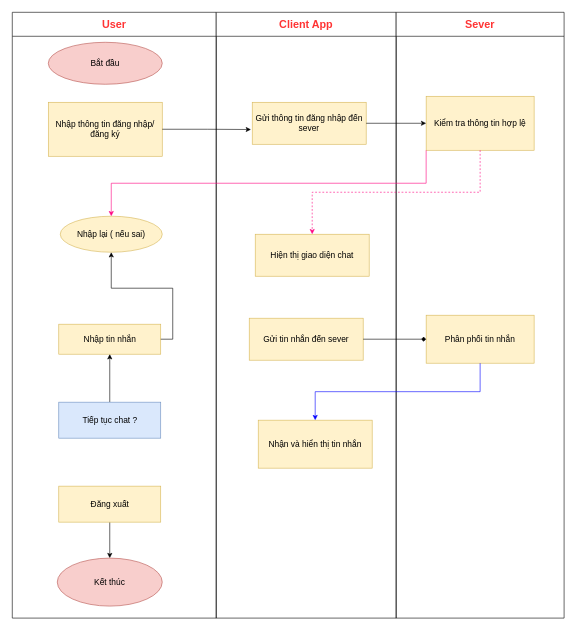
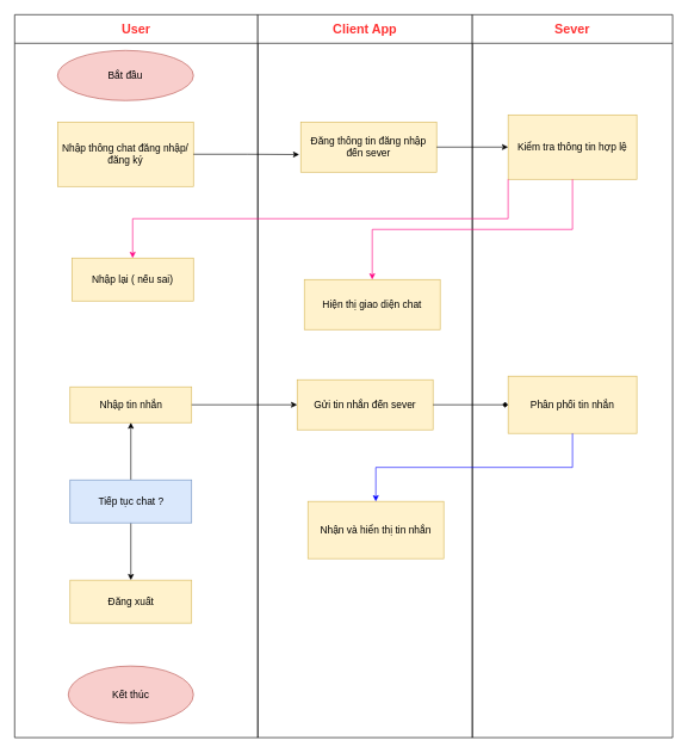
- <mxCell id="14" value="&lt;font style=&quot;font-size: 14px;&quot;&gt;Gửi thông tin đăng nhập đến sever&lt;/font&gt;" style="rounded=0;whiteSpace=wrap;html=1;fillColor=#fff2cc;strokeColor=#d6b656;" vertex="1" parent="13"><mxGeometry x="60" y="150" width="190" height="70" as="geometry" /></mxCell>
+ <mxCell id="14" value="&lt;font style=&quot;font-size: 14px;&quot;&gt;Đăng thông tin đăng nhập đến sever&lt;/font&gt;" style="rounded=0;whiteSpace=wrap;html=1;fillColor=#fff2cc;strokeColor=#d6b656;" vertex="1" parent="13"><mxGeometry x="60" y="150" width="190" height="70" as="geometry" /></mxCell>
- <mxCell id="4" value="&lt;font style=&quot;font-size: 14px;&quot;&gt;Nhập thông tin đăng nhập/ đăng ký&lt;/font&gt;" style="rounded=0;whiteSpace=wrap;html=1;fillColor=#fff2cc;strokeColor=#d6b656;" vertex="1" parent="2"><mxGeometry x="60" y="150" width="190" height="90" as="geometry" /></mxCell>
+ <mxCell id="4" value="&lt;font style=&quot;font-size: 14px;&quot;&gt;Nhập thông chat đăng nhập/ đăng ký&lt;/font&gt;" style="rounded=0;whiteSpace=wrap;html=1;fillColor=#fff2cc;strokeColor=#d6b656;" vertex="1" parent="2"><mxGeometry x="60" y="150" width="190" height="90" as="geometry" /></mxCell>
- <mxCell id="23" style="edgeStyle=orthogonalEdgeStyle;rounded=0;orthogonalLoop=1;jettySize=auto;html=1;exitX=0.5;exitY=1;exitDx=0;exitDy=0;strokeColor=#FF0080;dashed=1;" edge="1" parent="1" source="19" target="15"><mxGeometry relative="1" as="geometry" /></mxCell>
+ <mxCell id="23" style="edgeStyle=orthogonalEdgeStyle;rounded=0;orthogonalLoop=1;jettySize=auto;html=1;exitX=0.5;exitY=1;exitDx=0;exitDy=0;strokeColor=#FF0080;" edge="1" parent="1" source="19" target="15"><mxGeometry relative="1" as="geometry" /></mxCell>
- <mxCell id="5" value="&lt;font style=&quot;font-size: 14px;&quot;&gt;Nhập lại ( nếu sai)&lt;/font&gt;" style="ellipse;whiteSpace=wrap;html=1;fillColor=#fff2cc;strokeColor=#d6b656;" vertex="1" parent="2"><mxGeometry x="80" y="340" width="170" height="60" as="geometry" /></mxCell>
+ <mxCell id="5" value="&lt;font style=&quot;font-size: 14px;&quot;&gt;Nhập lại ( nếu sai)&lt;/font&gt;" style="rounded=0;whiteSpace=wrap;html=1;fillColor=#fff2cc;strokeColor=#d6b656;" vertex="1" parent="2"><mxGeometry x="80" y="340" width="170" height="60" as="geometry" /></mxCell>
- <mxCell id="25" style="edgeStyle=orthogonalEdgeStyle;rounded=0;orthogonalLoop=1;jettySize=auto;html=1;exitX=1;exitY=0.5;exitDx=0;exitDy=0;" edge="1" parent="1" source="6" target="5"><mxGeometry relative="1" as="geometry" /></mxCell>
+ <mxCell id="25" style="edgeStyle=orthogonalEdgeStyle;rounded=0;orthogonalLoop=1;jettySize=auto;html=1;exitX=1;exitY=0.5;exitDx=0;exitDy=0;" edge="1" parent="1" source="6" target="16"><mxGeometry relative="1" as="geometry" /></mxCell>
+ <mxCell id="8" value="" style="edgeStyle=orthogonalEdgeStyle;rounded=0;orthogonalLoop=1;jettySize=auto;html=1;" edge="1" parent="2" source="9" target="11"><mxGeometry relative="1" as="geometry" /></mxCell>
- <mxCell id="10" value="" style="edgeStyle=orthogonalEdgeStyle;rounded=0;orthogonalLoop=1;jettySize=auto;html=1;" edge="1" parent="2" source="11" target="12"><mxGeometry relative="1" as="geometry" /></mxCell>
